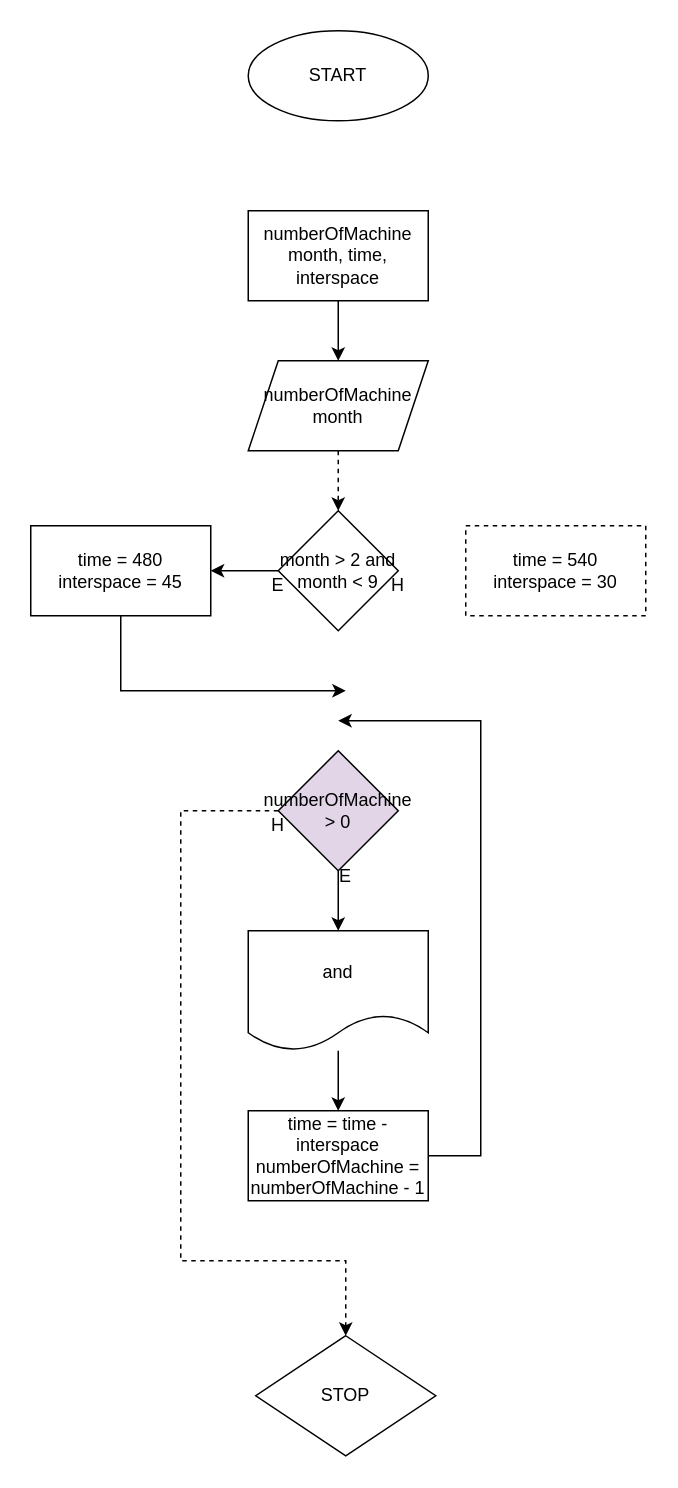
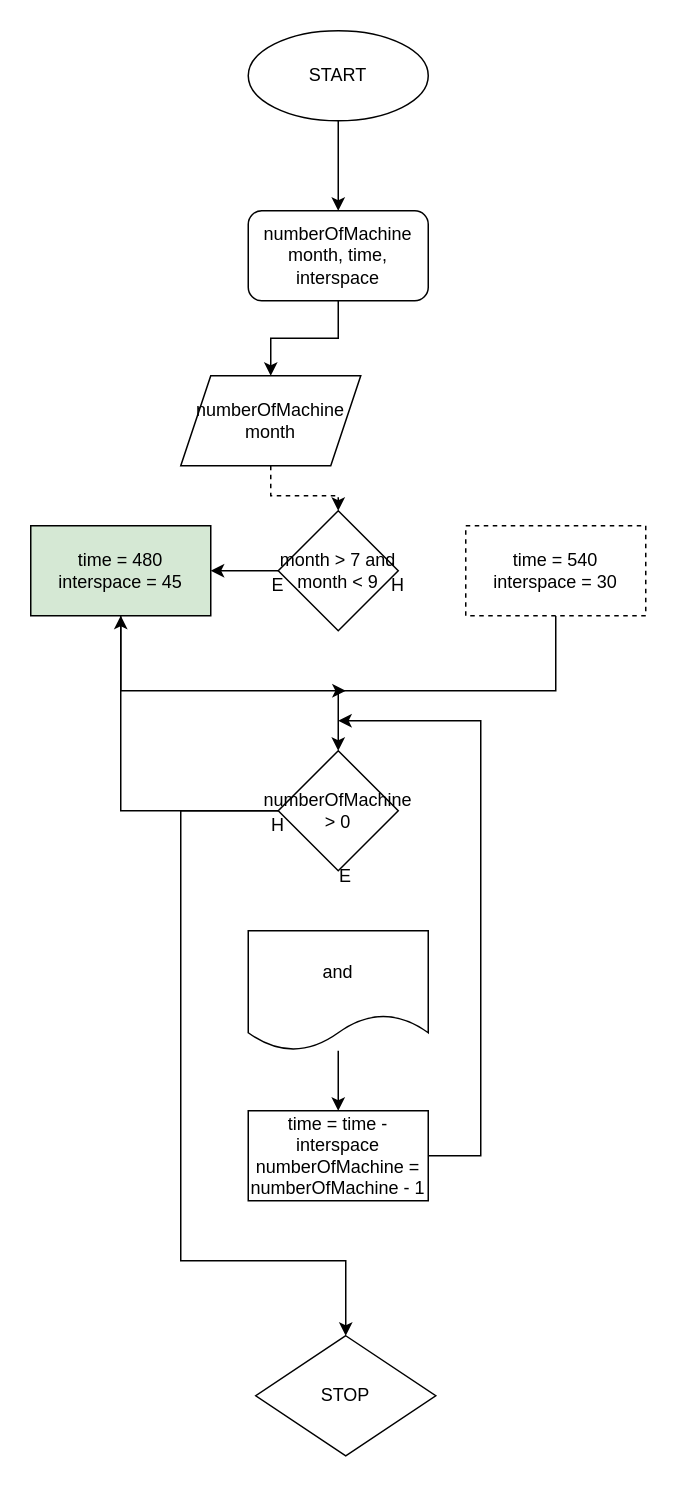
+ <mxCell id="2" style="edgeStyle=orthogonalEdgeStyle;rounded=0;orthogonalLoop=1;jettySize=auto;html=1;entryX=0.5;entryY=0;entryDx=0;entryDy=0;" edge="1" parent="1" source="3" target="6"><mxGeometry relative="1" as="geometry" /></mxCell>
- <mxCell id="6" value="numberOfMachine&lt;br&gt;month, time, interspace" style="rounded=0;whiteSpace=wrap;html=1;" vertex="1" parent="1"><mxGeometry x="165" y="140" width="120" height="60" as="geometry" /></mxCell>
+ <mxCell id="6" value="numberOfMachine&lt;br&gt;month, time, interspace" style="whiteSpace=wrap;html=1;rounded=1;" vertex="1" parent="1"><mxGeometry x="165" y="140" width="120" height="60" as="geometry" /></mxCell>
- <mxCell id="8" value="numberOfMachine&lt;br&gt;month" style="shape=parallelogram;perimeter=parallelogramPerimeter;whiteSpace=wrap;html=1;fixedSize=1;" vertex="1" parent="1"><mxGeometry x="165" y="240" width="120" height="60" as="geometry" /></mxCell>
+ <mxCell id="8" value="numberOfMachine&lt;br&gt;month" style="shape=parallelogram;perimeter=parallelogramPerimeter;whiteSpace=wrap;html=1;fixedSize=1;" vertex="1" parent="1"><mxGeometry x="120" y="250" width="120" height="60" as="geometry" /></mxCell>
- <mxCell id="14" value="time = 480&lt;br&gt;interspace = 45" style="rounded=0;whiteSpace=wrap;html=1;" vertex="1" parent="1"><mxGeometry x="20" y="350" width="120" height="60" as="geometry" /></mxCell>
+ <mxCell id="14" value="time = 480&lt;br&gt;interspace = 45" style="rounded=0;whiteSpace=wrap;html=1;fillColor=#d5e8d4;" vertex="1" parent="1"><mxGeometry x="20" y="350" width="120" height="60" as="geometry" /></mxCell>
- <mxCell id="10" value="month &amp;gt; 2 and&lt;br&gt;month &amp;lt; 9" style="rhombus;whiteSpace=wrap;html=1;" vertex="1" parent="1"><mxGeometry x="185" y="340" width="80" height="80" as="geometry" /></mxCell>
+ <mxCell id="10" value="month &amp;gt; 7 and&lt;br&gt;month &amp;lt; 9" style="rhombus;whiteSpace=wrap;html=1;" vertex="1" parent="1"><mxGeometry x="185" y="340" width="80" height="80" as="geometry" /></mxCell>
+ <mxCell id="11" style="edgeStyle=orthogonalEdgeStyle;rounded=0;orthogonalLoop=1;jettySize=auto;html=1;entryX=0.5;entryY=0;entryDx=0;entryDy=0;" edge="1" parent="1" source="12" target="17"><mxGeometry relative="1" as="geometry"><Array as="points"><mxPoint x="370" y="460" /><mxPoint x="225" y="460" /></Array></mxGeometry></mxCell>
- <mxCell id="17" value="numberOfMachine &amp;gt; 0" style="rhombus;whiteSpace=wrap;html=1;fillColor=#e1d5e7;" vertex="1" parent="1"><mxGeometry x="185" y="500" width="80" height="80" as="geometry" /></mxCell>
+ <mxCell id="17" value="numberOfMachine &amp;gt; 0" style="rhombus;whiteSpace=wrap;html=1;" vertex="1" parent="1"><mxGeometry x="185" y="500" width="80" height="80" as="geometry" /></mxCell>
- <mxCell id="15" style="edgeStyle=orthogonalEdgeStyle;rounded=0;orthogonalLoop=1;jettySize=auto;html=1;entryX=0.5;entryY=0;entryDx=0;entryDy=0;" edge="1" parent="1" source="17" target="19"><mxGeometry relative="1" as="geometry" /></mxCell>
+ <mxCell id="15" style="edgeStyle=orthogonalEdgeStyle;rounded=0;orthogonalLoop=1;jettySize=auto;html=1;" edge="1" parent="1" source="17" target="14"><mxGeometry relative="1" as="geometry" /></mxCell>
- <mxCell id="16" style="edgeStyle=orthogonalEdgeStyle;rounded=0;orthogonalLoop=1;jettySize=auto;html=1;dashed=1;" edge="1" parent="1" source="17" target="4"><mxGeometry relative="1" as="geometry"><Array as="points"><mxPoint x="120" y="540" /><mxPoint x="120" y="840" /><mxPoint x="230" y="840" /></Array></mxGeometry></mxCell>
+ <mxCell id="16" style="edgeStyle=orthogonalEdgeStyle;rounded=0;orthogonalLoop=1;jettySize=auto;html=1;" edge="1" parent="1" source="17" target="4"><mxGeometry relative="1" as="geometry"><Array as="points"><mxPoint x="120" y="540" /><mxPoint x="120" y="840" /><mxPoint x="230" y="840" /></Array></mxGeometry></mxCell>
